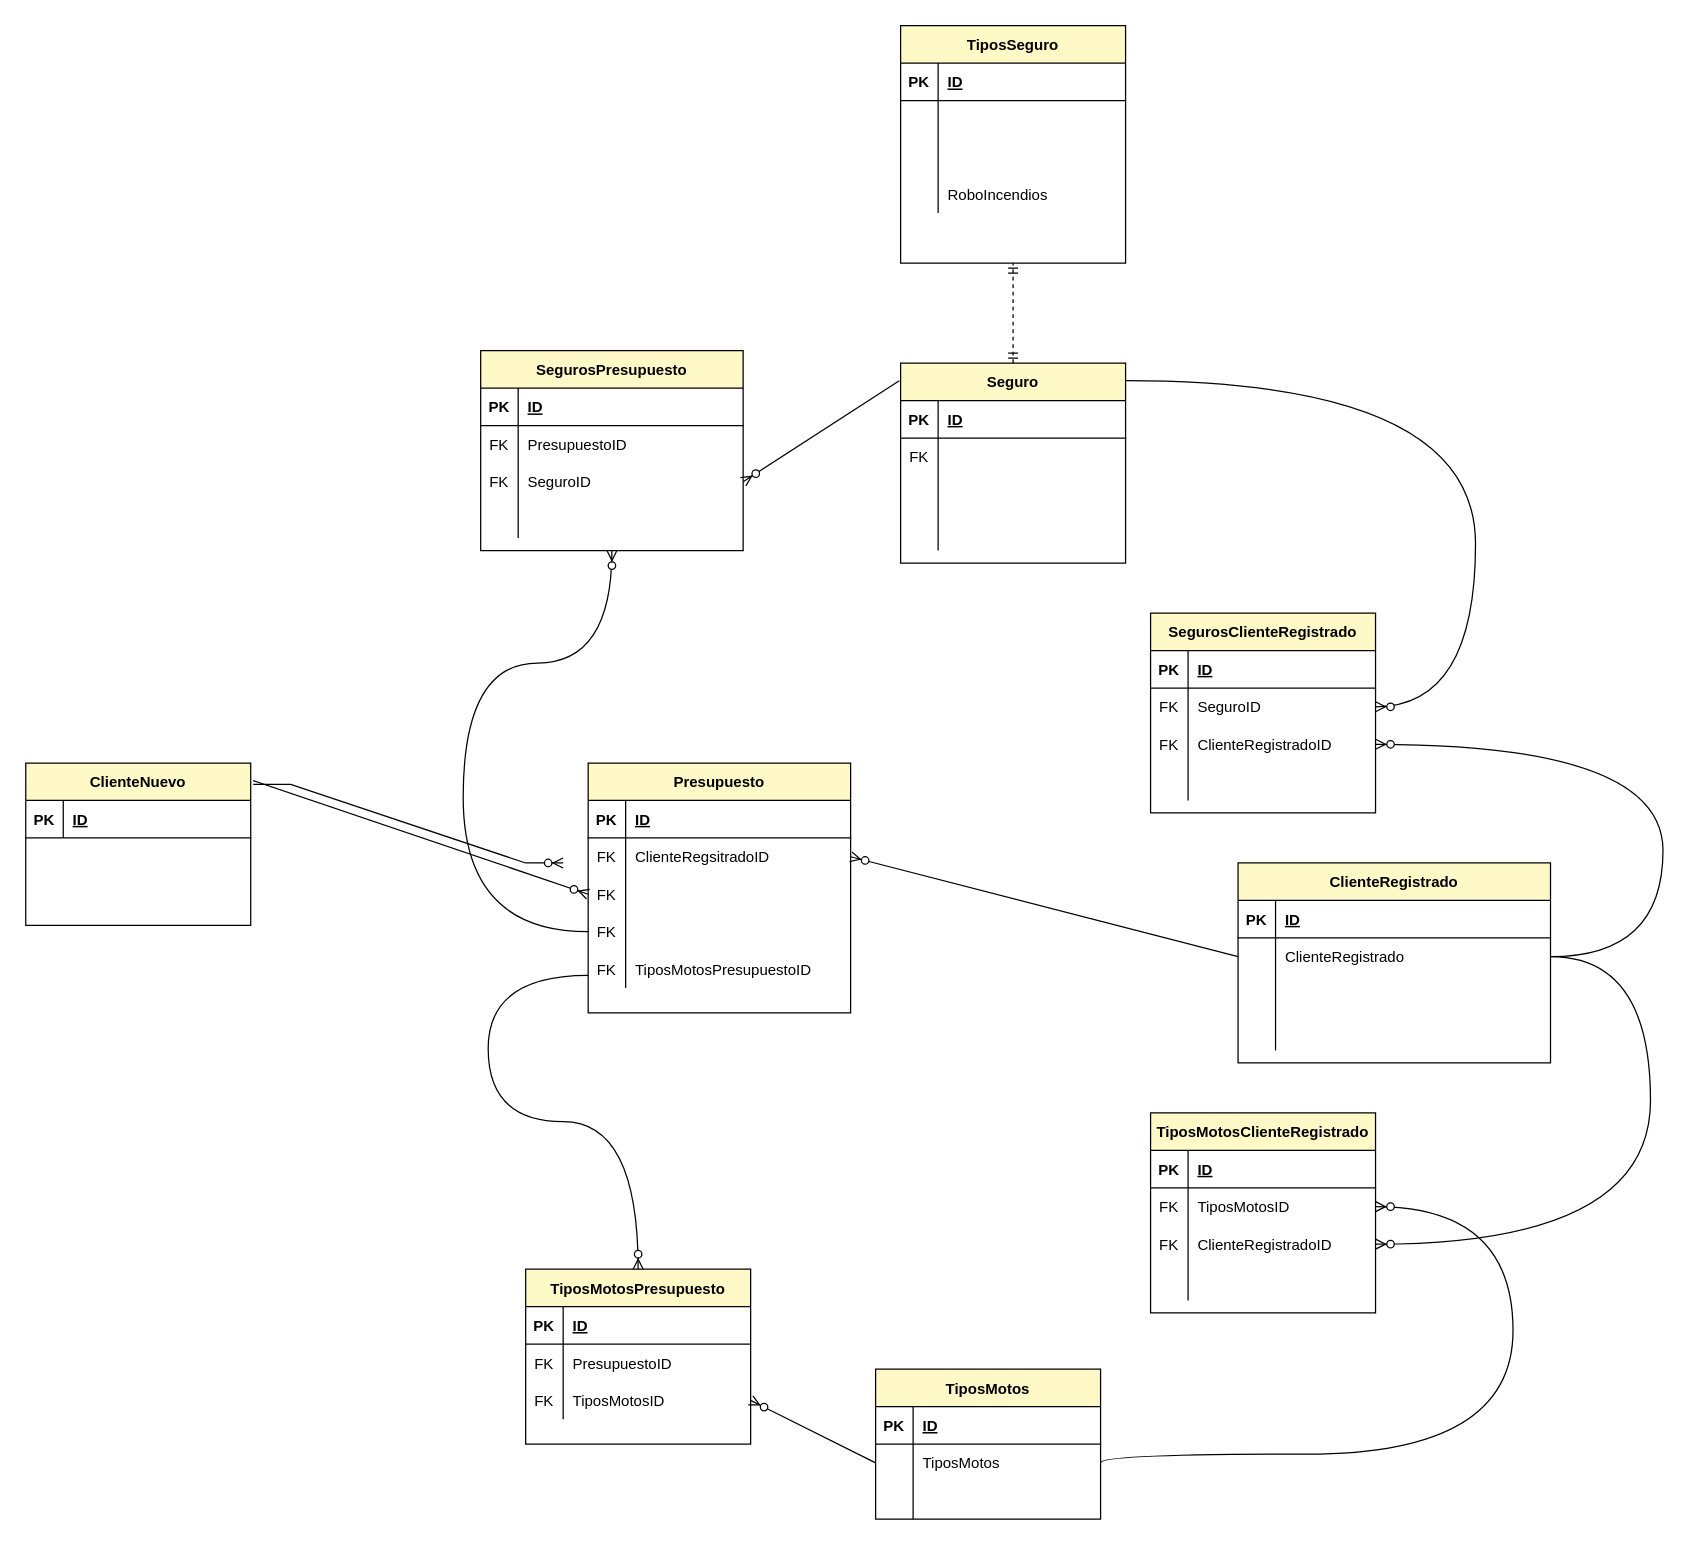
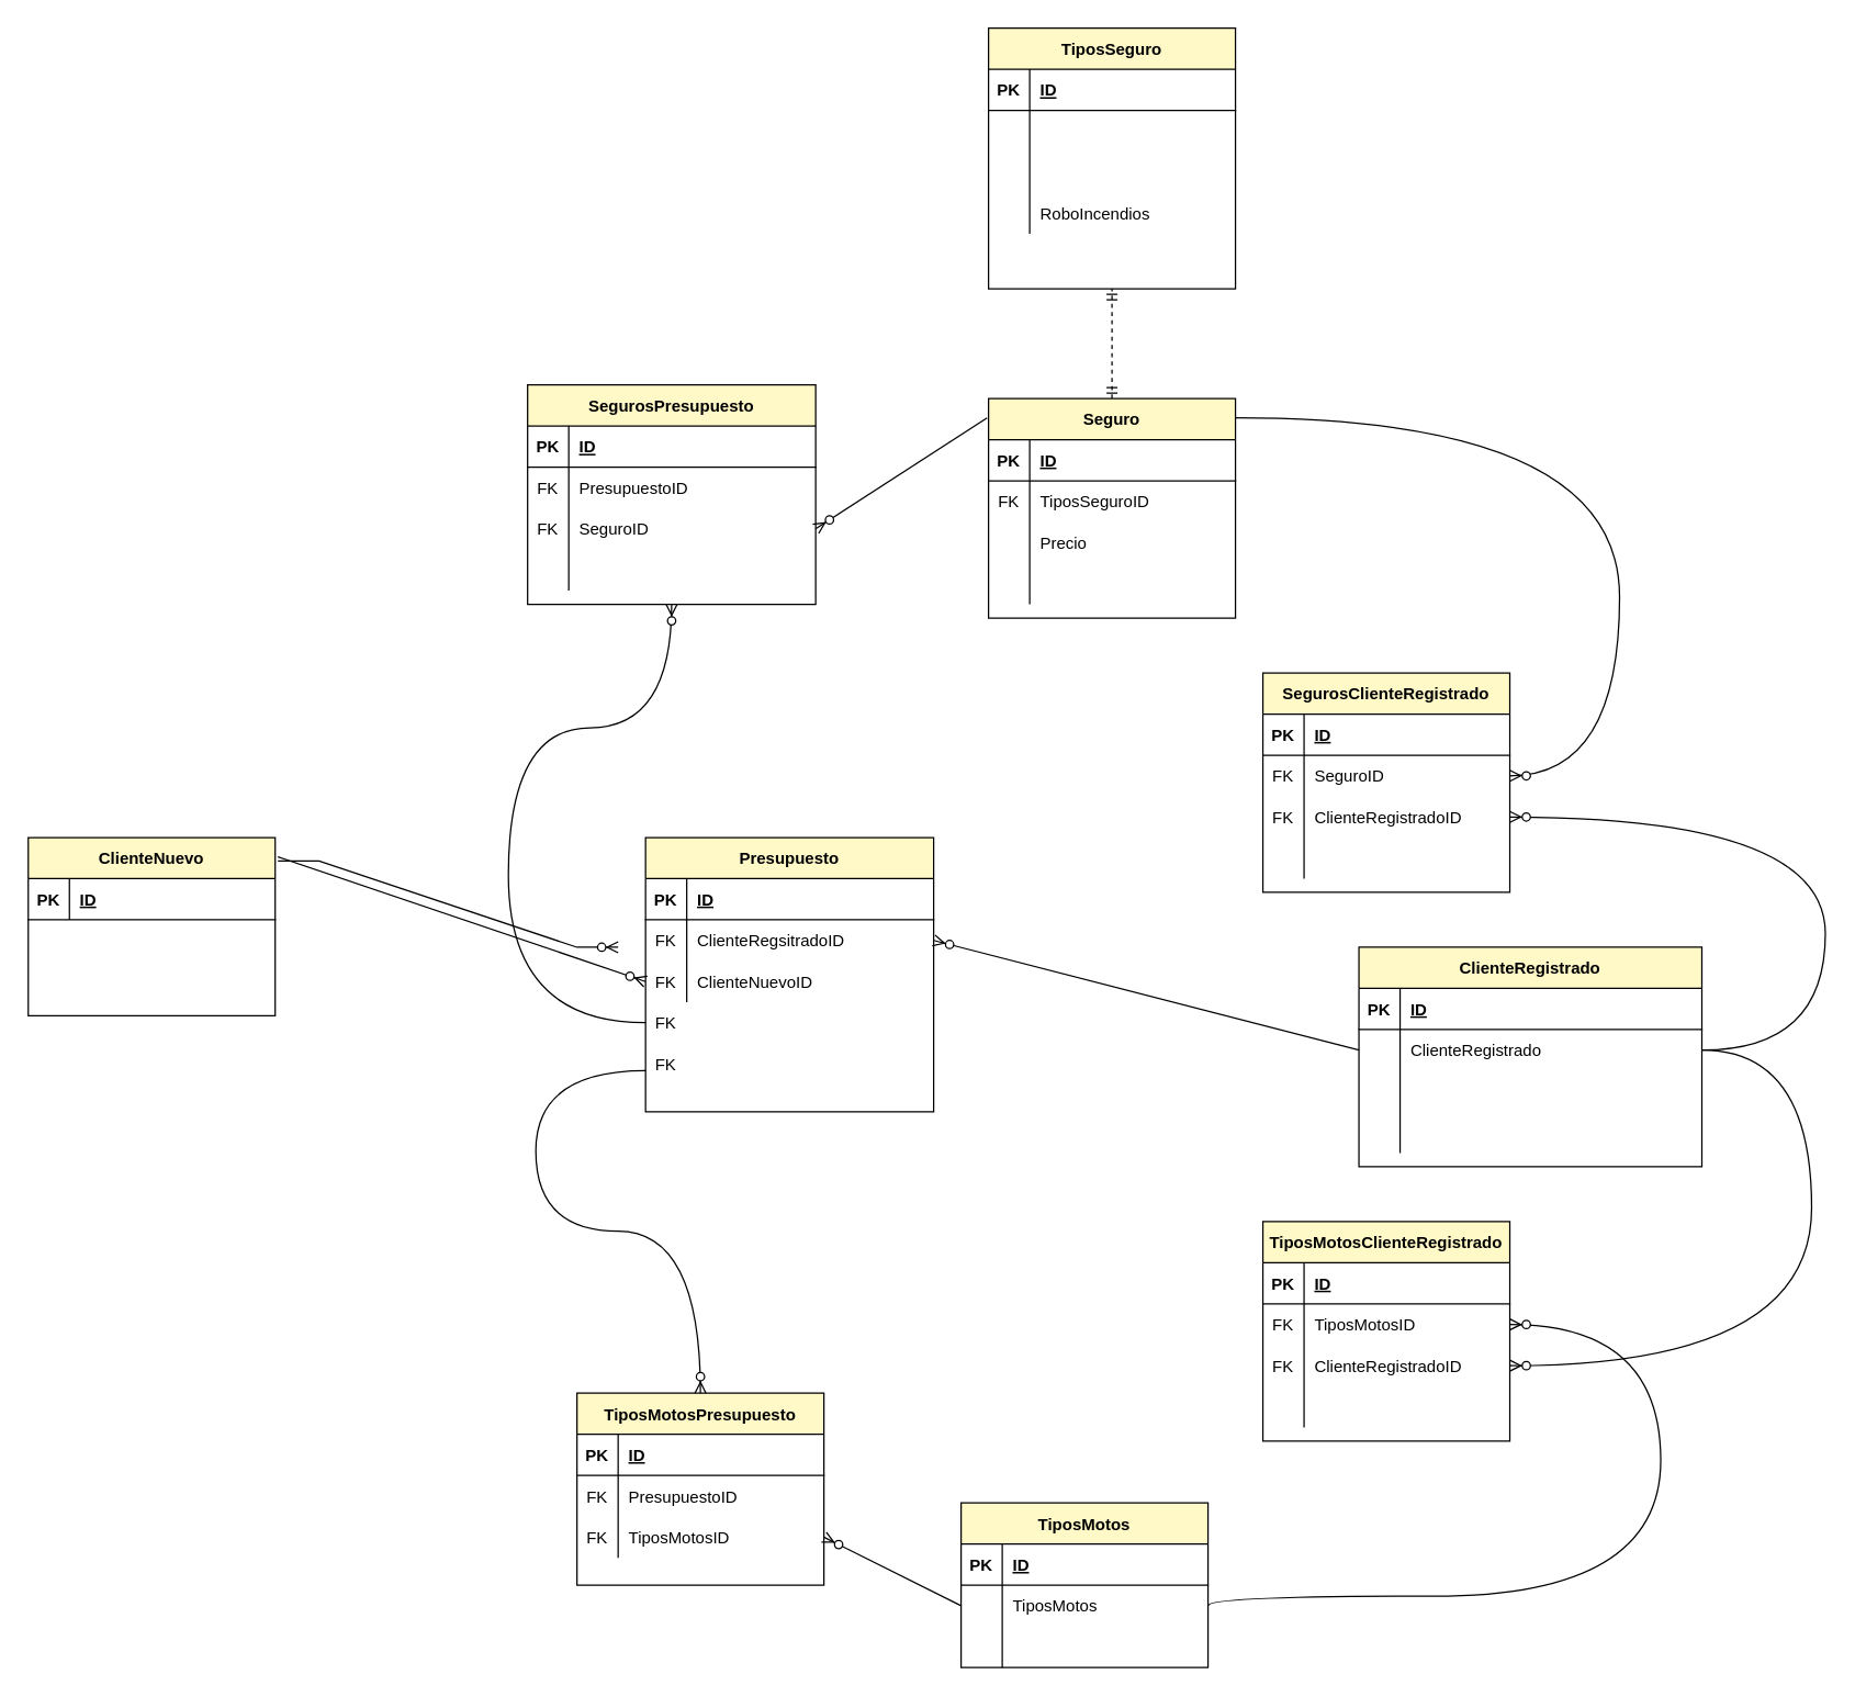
+ <mxCell id="33" value="TiposSeguroID" style="shape=partialRectangle;connectable=0;fillColor=none;top=0;left=0;bottom=0;right=0;align=left;spacingLeft=6;overflow=hidden;" parent="31" vertex="1"><mxGeometry x="30" width="150" height="30" as="geometry"><mxRectangle width="150" height="30" as="alternateBounds" /></mxGeometry></mxCell>
+ <mxCell id="36" value="Precio" style="shape=partialRectangle;connectable=0;fillColor=none;top=0;left=0;bottom=0;right=0;align=left;spacingLeft=6;overflow=hidden;" parent="34" vertex="1"><mxGeometry x="30" width="150" height="30" as="geometry"><mxRectangle width="150" height="30" as="alternateBounds" /></mxGeometry></mxCell>
+ <mxCell id="11" value="ClienteNuevoID" style="shape=partialRectangle;connectable=0;fillColor=none;top=0;left=0;bottom=0;right=0;align=left;spacingLeft=6;overflow=hidden;" vertex="1" parent="9"><mxGeometry x="30" width="180" height="30" as="geometry"><mxRectangle width="180" height="30" as="alternateBounds" /></mxGeometry></mxCell>
- <mxCell id="16" value="TiposMotosPresupuestoID" style="shape=partialRectangle;connectable=0;fillColor=none;top=0;left=0;bottom=0;right=0;align=left;spacingLeft=6;overflow=hidden;" parent="14" vertex="1"><mxGeometry x="30" width="180" height="30" as="geometry"><mxRectangle width="180" height="30" as="alternateBounds" /></mxGeometry></mxCell>
